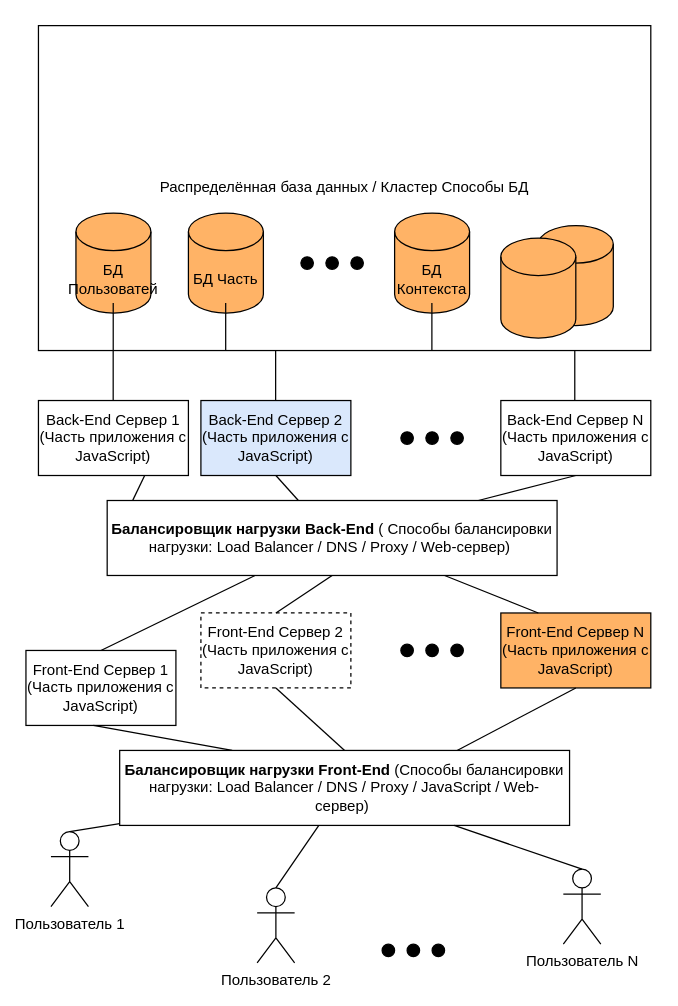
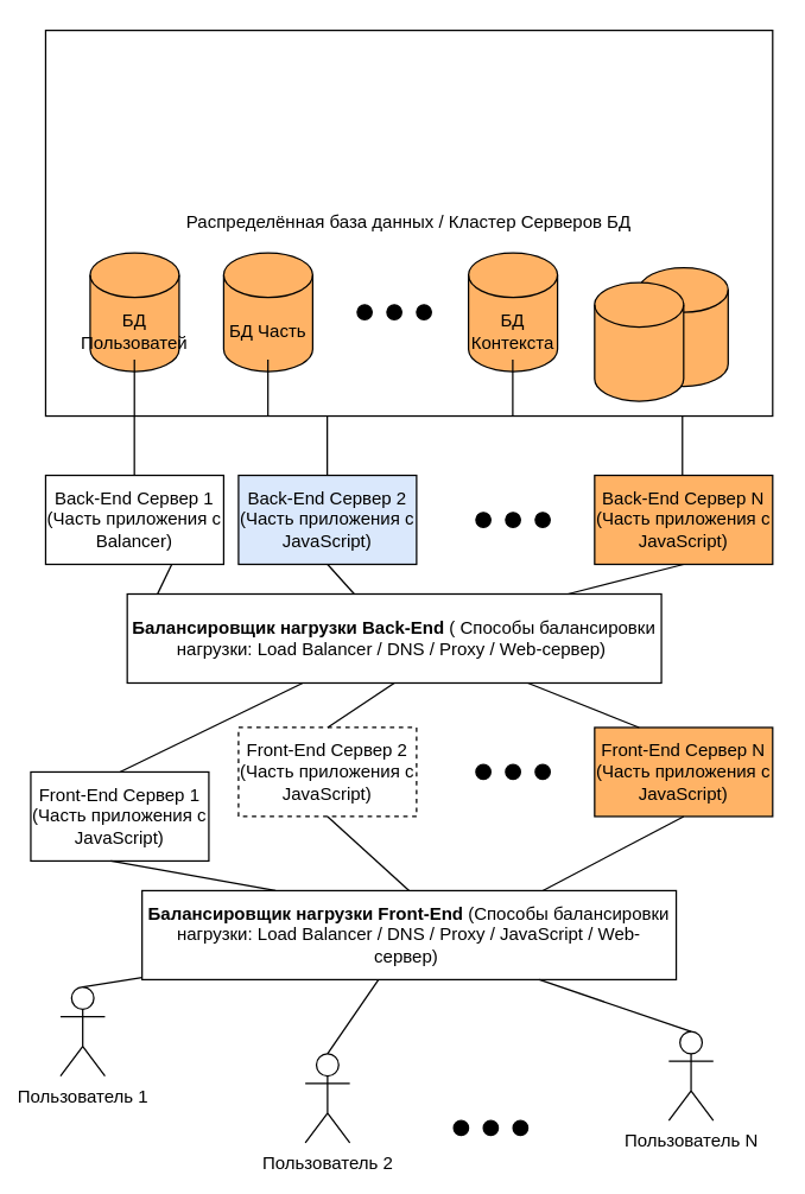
- <mxCell id="26" value="Распределённая база данных / Кластер Способы БД" style="rounded=0;whiteSpace=wrap;html=1;fillColor=#FFFFFF;" parent="1" vertex="1"><mxGeometry x="30" y="20" width="490" height="260" as="geometry" /></mxCell>
+ <mxCell id="26" value="Распределённая база данных / Кластер Серверов БД" style="rounded=0;whiteSpace=wrap;html=1;fillColor=#FFFFFF;" parent="1" vertex="1"><mxGeometry x="30" y="20" width="490" height="260" as="geometry" /></mxCell>
- <mxCell id="23" value="Back-End Сервер 1&lt;br&gt;(Часть приложения с JavaScript)" style="rounded=0;whiteSpace=wrap;html=1;fillColor=#FFFFFF;" parent="1" vertex="1"><mxGeometry x="30" y="320" width="120" height="60" as="geometry" /></mxCell>
+ <mxCell id="23" value="Back-End Сервер 1&lt;br&gt;(Часть приложения с Balancer)" style="rounded=0;whiteSpace=wrap;html=1;fillColor=#FFFFFF;" parent="1" vertex="1"><mxGeometry x="30" y="320" width="120" height="60" as="geometry" /></mxCell>
- <mxCell id="25" value="Back-End Сервер N&lt;br&gt;(Часть приложения с JavaScript)" style="rounded=0;whiteSpace=wrap;html=1;fillColor=#FFFFFF;" parent="1" vertex="1"><mxGeometry x="400" y="320" width="120" height="60" as="geometry" /></mxCell>
+ <mxCell id="25" value="Back-End Сервер N&lt;br&gt;(Часть приложения с JavaScript)" style="rounded=0;whiteSpace=wrap;html=1;fillColor=#ffb366;" parent="1" vertex="1"><mxGeometry x="400" y="320" width="120" height="60" as="geometry" /></mxCell>
